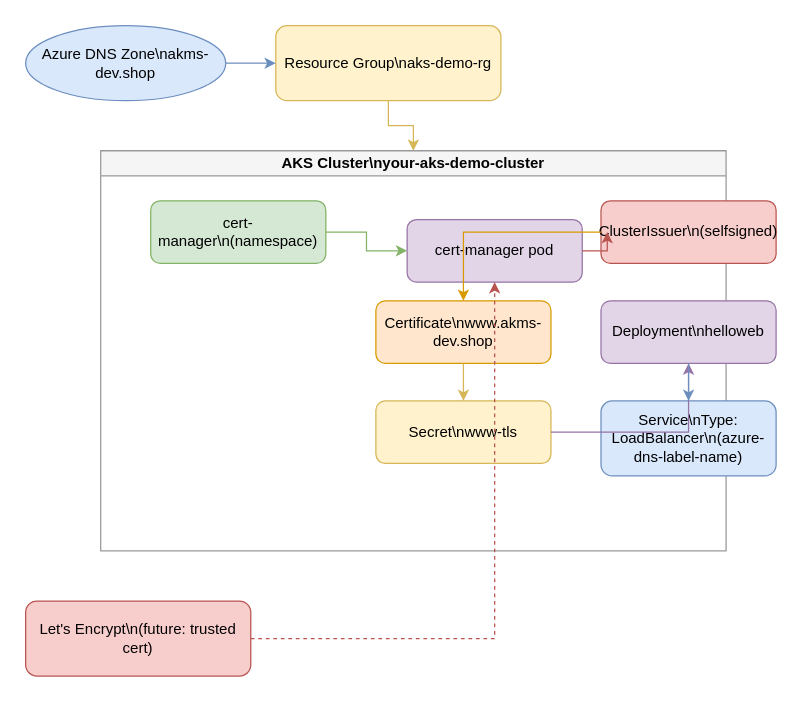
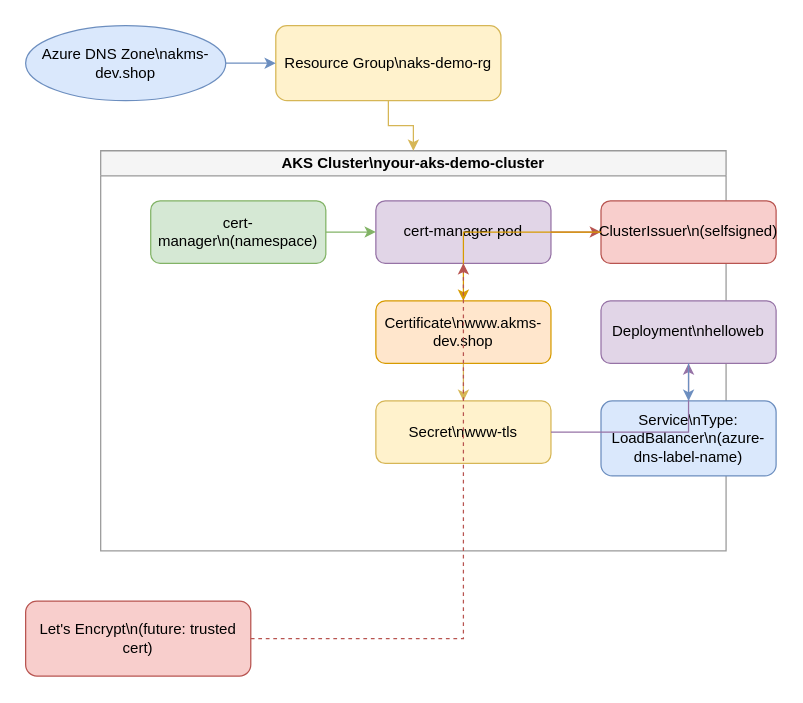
- <mxCell id="6" value="cert-manager pod" style="rounded=1;whiteSpace=wrap;html=1;fillColor=#e1d5e7;strokeColor=#9673a6;" vertex="1" parent="4"><mxGeometry x="245" y="55" width="140" height="50" as="geometry" /></mxCell>
+ <mxCell id="6" value="cert-manager pod" style="rounded=1;whiteSpace=wrap;html=1;fillColor=#e1d5e7;strokeColor=#9673a6;" vertex="1" parent="4"><mxGeometry x="220" y="40" width="140" height="50" as="geometry" /></mxCell>
